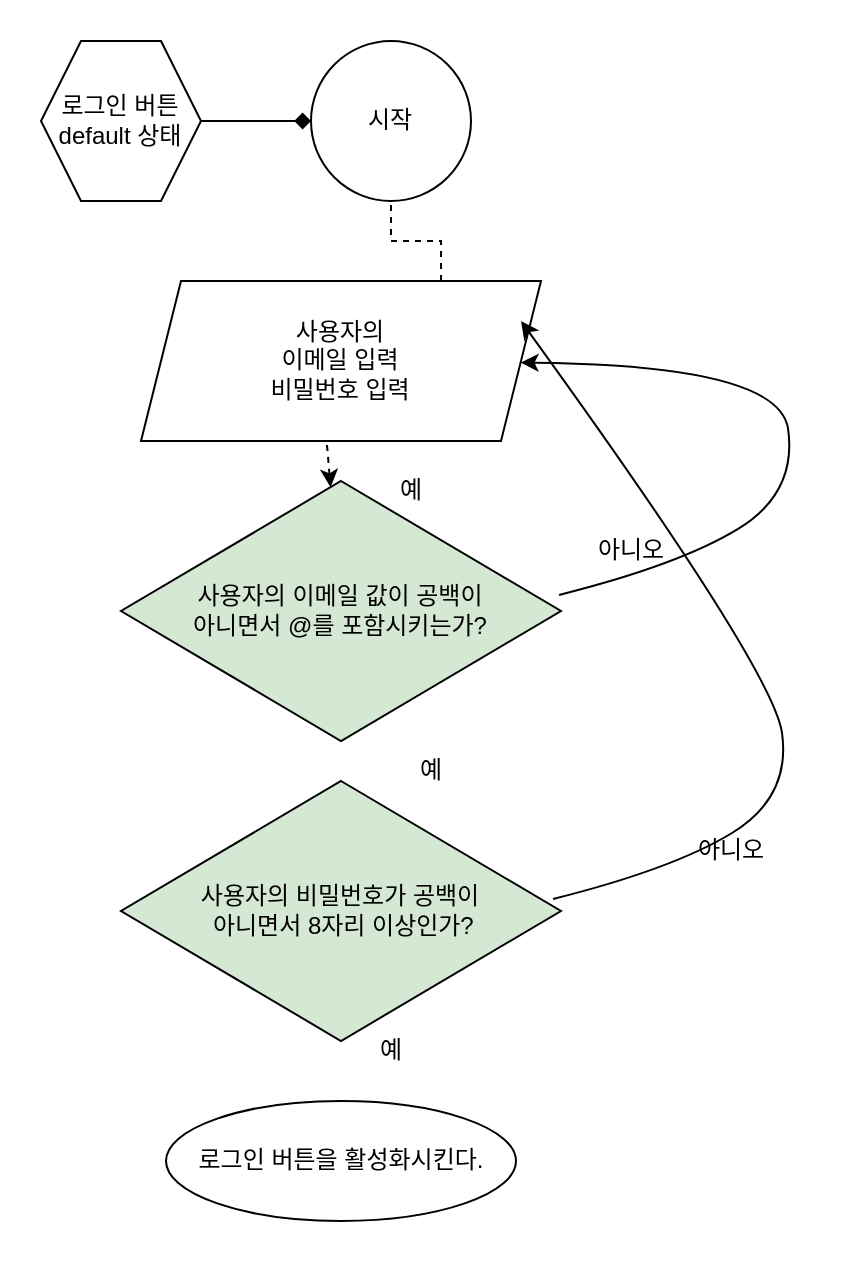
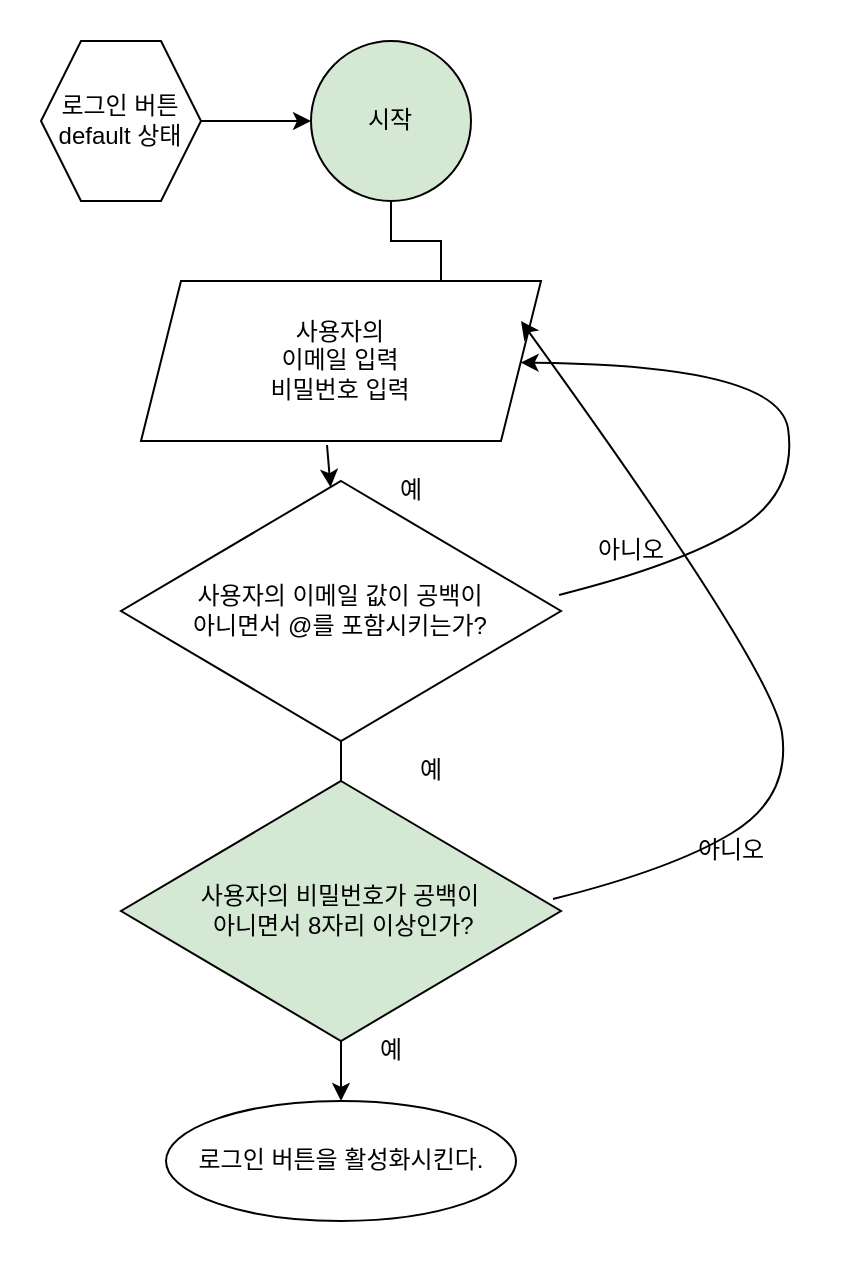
- <mxCell id="13" style="edgeStyle=orthogonalEdgeStyle;rounded=0;orthogonalLoop=1;jettySize=auto;html=1;endArrow=diamond;" parent="1" source="14" target="18" edge="1"><mxGeometry relative="1" as="geometry" /></mxCell>
+ <mxCell id="13" style="edgeStyle=orthogonalEdgeStyle;rounded=0;orthogonalLoop=1;jettySize=auto;html=1;" parent="1" source="14" target="18" edge="1"><mxGeometry relative="1" as="geometry" /></mxCell>
- <mxCell id="18" value="시작" style="ellipse;whiteSpace=wrap;html=1;aspect=fixed;" parent="1" vertex="1"><mxGeometry x="155" y="20" width="80" height="80" as="geometry" /></mxCell>
+ <mxCell id="18" value="시작" style="ellipse;whiteSpace=wrap;html=1;aspect=fixed;fillColor=#d5e8d4;" parent="1" vertex="1"><mxGeometry x="155" y="20" width="80" height="80" as="geometry" /></mxCell>
- <mxCell id="17" value="" style="edgeStyle=orthogonalEdgeStyle;rounded=0;orthogonalLoop=1;jettySize=auto;html=1;exitX=0.75;exitY=0;exitDx=0;exitDy=0;endArrow=none;dashed=1;" parent="1" source="2" target="18" edge="1"><mxGeometry relative="1" as="geometry"><mxPoint x="220" y="140" as="sourcePoint" /><mxPoint x="100" y="20" as="targetPoint" /><Array as="points" /></mxGeometry></mxCell>
+ <mxCell id="17" value="" style="edgeStyle=orthogonalEdgeStyle;rounded=0;orthogonalLoop=1;jettySize=auto;html=1;exitX=0.75;exitY=0;exitDx=0;exitDy=0;endArrow=none;" parent="1" source="2" target="18" edge="1"><mxGeometry relative="1" as="geometry"><mxPoint x="220" y="140" as="sourcePoint" /><mxPoint x="100" y="20" as="targetPoint" /><Array as="points" /></mxGeometry></mxCell>
- <mxCell id="8" value="" style="endArrow=classic;html=1;rounded=0;exitX=0.465;exitY=1.025;exitDx=0;exitDy=0;exitPerimeter=0;dashed=1;" parent="1" source="2" target="3" edge="1"><mxGeometry width="50" height="50" relative="1" as="geometry"><mxPoint x="190" y="230" as="sourcePoint" /><mxPoint x="215" y="180" as="targetPoint" /></mxGeometry></mxCell>
+ <mxCell id="8" value="" style="endArrow=classic;html=1;rounded=0;exitX=0.465;exitY=1.025;exitDx=0;exitDy=0;exitPerimeter=0;" parent="1" source="2" target="3" edge="1"><mxGeometry width="50" height="50" relative="1" as="geometry"><mxPoint x="190" y="230" as="sourcePoint" /><mxPoint x="215" y="180" as="targetPoint" /></mxGeometry></mxCell>
- <mxCell id="3" value="사용자의 이메일 값이 공백이 &lt;br&gt;아니면서 @를 포함시키는가?" style="rhombus;whiteSpace=wrap;html=1;fillColor=#d5e8d4;" parent="1" vertex="1"><mxGeometry x="60" width="220" height="130" as="geometry" y="240" /></mxCell>
+ <mxCell id="3" value="사용자의 이메일 값이 공백이 &lt;br&gt;아니면서 @를 포함시키는가?" style="rhombus;whiteSpace=wrap;html=1;" parent="1" vertex="1"><mxGeometry x="60" width="220" height="130" as="geometry" y="240" /></mxCell>
+ <mxCell id="6" value="" style="edgeStyle=orthogonalEdgeStyle;rounded=0;orthogonalLoop=1;jettySize=auto;html=1;" parent="1" source="3" target="9" edge="1"><mxGeometry relative="1" as="geometry" /></mxCell>
